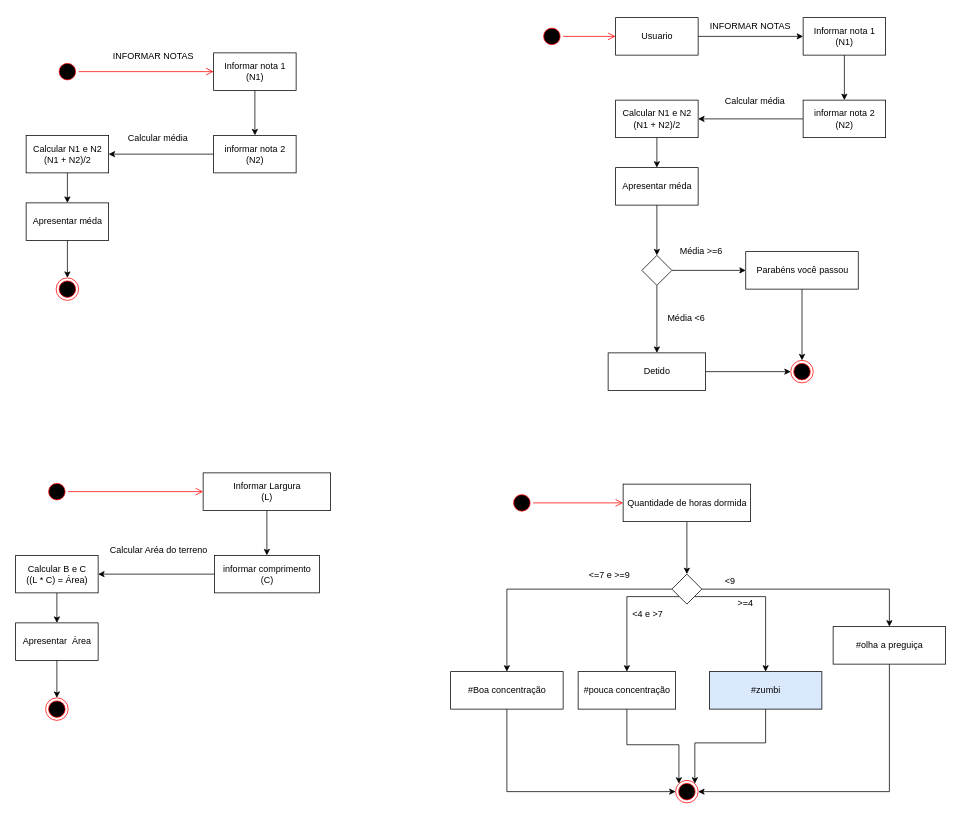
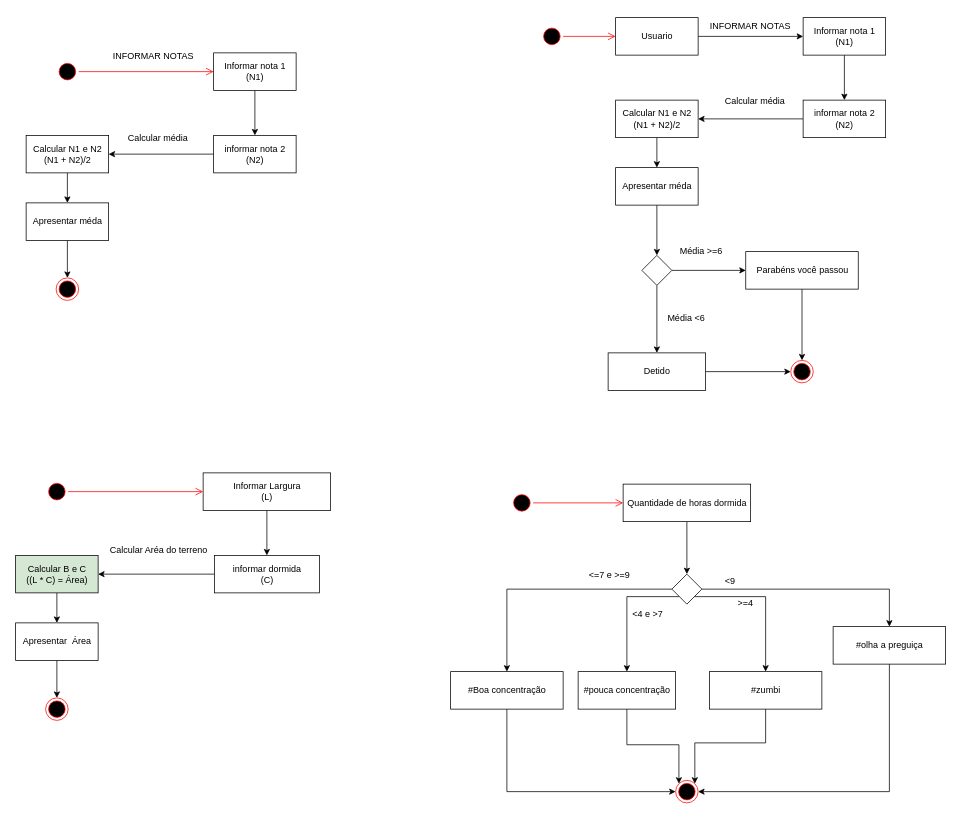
- <mxCell id="16" value="&lt;font style=&quot;vertical-align: inherit&quot;&gt;&lt;font style=&quot;vertical-align: inherit&quot;&gt;Calcular B e C&lt;br&gt;((L&amp;nbsp;* C) = Área)&lt;br&gt;&lt;/font&gt;&lt;/font&gt;" style="html=1;" vertex="1" parent="1"><mxGeometry x="20" y="740" width="110" height="50" as="geometry" /></mxCell>
+ <mxCell id="16" value="&lt;font style=&quot;vertical-align: inherit&quot;&gt;&lt;font style=&quot;vertical-align: inherit&quot;&gt;Calcular B e C&lt;br&gt;((L&amp;nbsp;* C) = Área)&lt;br&gt;&lt;/font&gt;&lt;/font&gt;" style="html=1;fillColor=#d5e8d4;" vertex="1" parent="1"><mxGeometry x="20" y="740" width="110" height="50" as="geometry" /></mxCell>
- <mxCell id="22" value="informar comprimento&lt;br&gt;(C)" style="html=1;" vertex="1" parent="1"><mxGeometry x="285" y="740" width="140" height="50" as="geometry" /></mxCell>
+ <mxCell id="22" value="informar dormida&lt;br&gt;(C)" style="html=1;" vertex="1" parent="1"><mxGeometry x="285" y="740" width="140" height="50" as="geometry" /></mxCell>
- <mxCell id="61" value="&lt;font style=&quot;vertical-align: inherit&quot;&gt;&lt;font style=&quot;vertical-align: inherit&quot;&gt;#zumbi&lt;br&gt;&lt;/font&gt;&lt;/font&gt;" style="html=1;fillColor=#dae8fc;" vertex="1" parent="1"><mxGeometry x="945" y="895" width="150" height="50" as="geometry" /></mxCell>
+ <mxCell id="61" value="&lt;font style=&quot;vertical-align: inherit&quot;&gt;&lt;font style=&quot;vertical-align: inherit&quot;&gt;#zumbi&lt;br&gt;&lt;/font&gt;&lt;/font&gt;" style="html=1;" vertex="1" parent="1"><mxGeometry x="945" y="895" width="150" height="50" as="geometry" /></mxCell>
